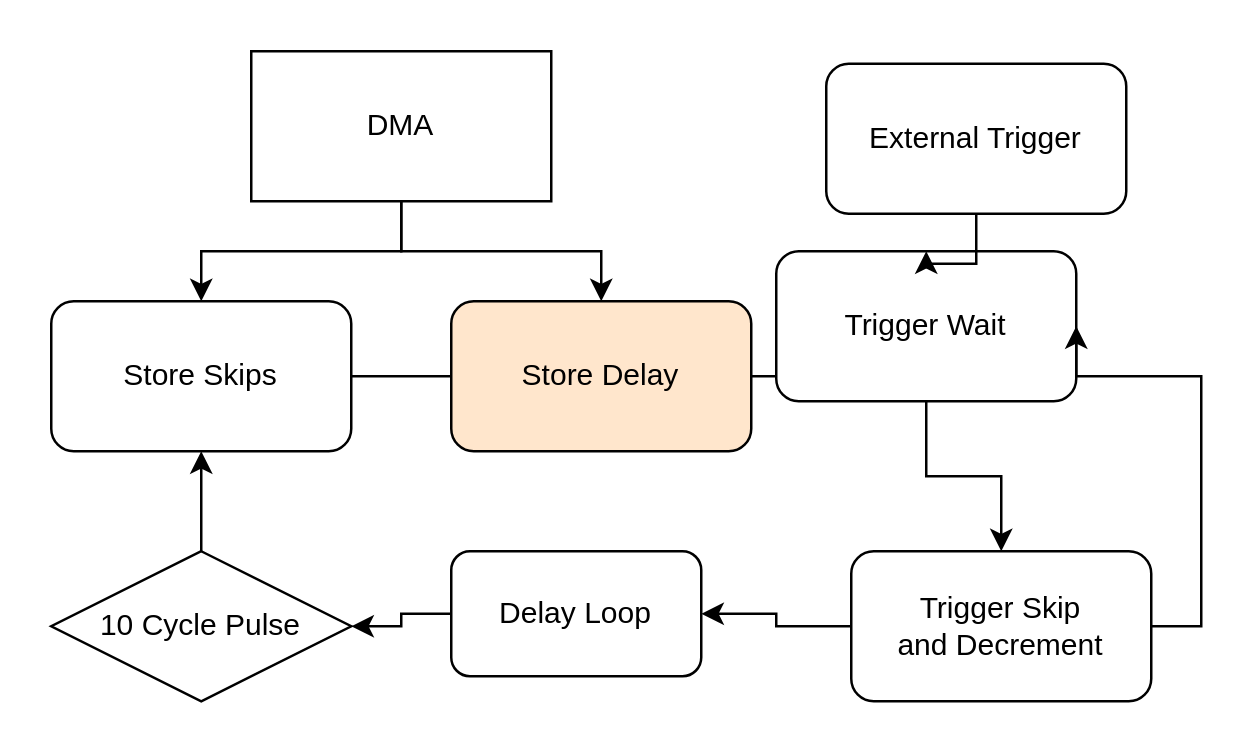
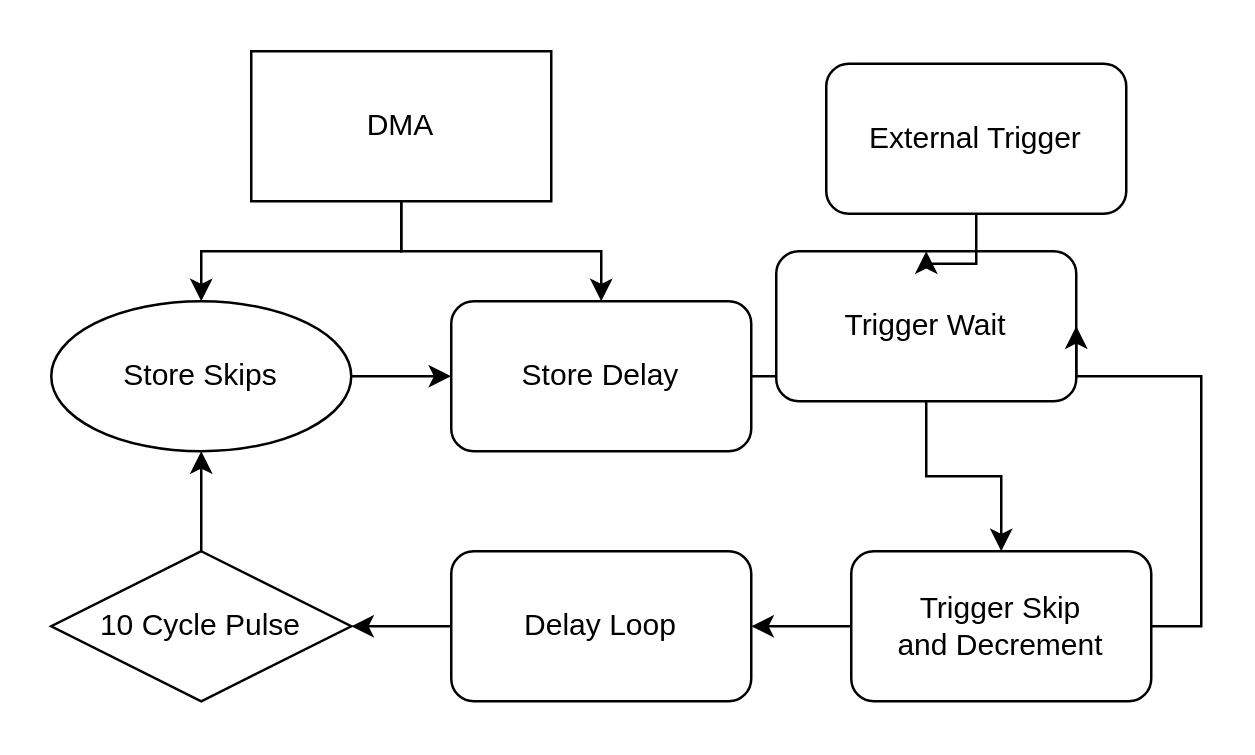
- <mxCell id="6" value="Store Skips" style="rounded=1;whiteSpace=wrap;html=1;" parent="1" vertex="1"><mxGeometry x="20" y="120" width="120" height="60" as="geometry" /></mxCell>
+ <mxCell id="6" value="Store Skips" style="ellipse;whiteSpace=wrap;html=1;" parent="1" vertex="1"><mxGeometry x="20" y="120" width="120" height="60" as="geometry" /></mxCell>
- <mxCell id="5" style="edgeStyle=orthogonalEdgeStyle;rounded=0;orthogonalLoop=1;jettySize=auto;html=1;entryX=0;entryY=0.5;entryDx=0;entryDy=0;endArrow=none;" parent="1" source="6" target="8" edge="1"><mxGeometry relative="1" as="geometry" /></mxCell>
+ <mxCell id="5" style="edgeStyle=orthogonalEdgeStyle;rounded=0;orthogonalLoop=1;jettySize=auto;html=1;entryX=0;entryY=0.5;entryDx=0;entryDy=0;" parent="1" source="6" target="8" edge="1"><mxGeometry relative="1" as="geometry" /></mxCell>
- <mxCell id="8" value="Store Delay" style="rounded=1;whiteSpace=wrap;html=1;fillColor=#ffe6cc;" parent="1" vertex="1"><mxGeometry x="180" y="120" width="120" height="60" as="geometry" /></mxCell>
+ <mxCell id="8" value="Store Delay" style="rounded=1;whiteSpace=wrap;html=1;" parent="1" vertex="1"><mxGeometry x="180" y="120" width="120" height="60" as="geometry" /></mxCell>
- <mxCell id="15" value="Delay Loop" style="rounded=1;whiteSpace=wrap;html=1;" parent="1" vertex="1"><mxGeometry x="180" y="220" width="100" height="50" as="geometry" /></mxCell>
+ <mxCell id="15" value="Delay Loop" style="rounded=1;whiteSpace=wrap;html=1;" parent="1" vertex="1"><mxGeometry x="180" y="220" width="120" height="60" as="geometry" /></mxCell>
